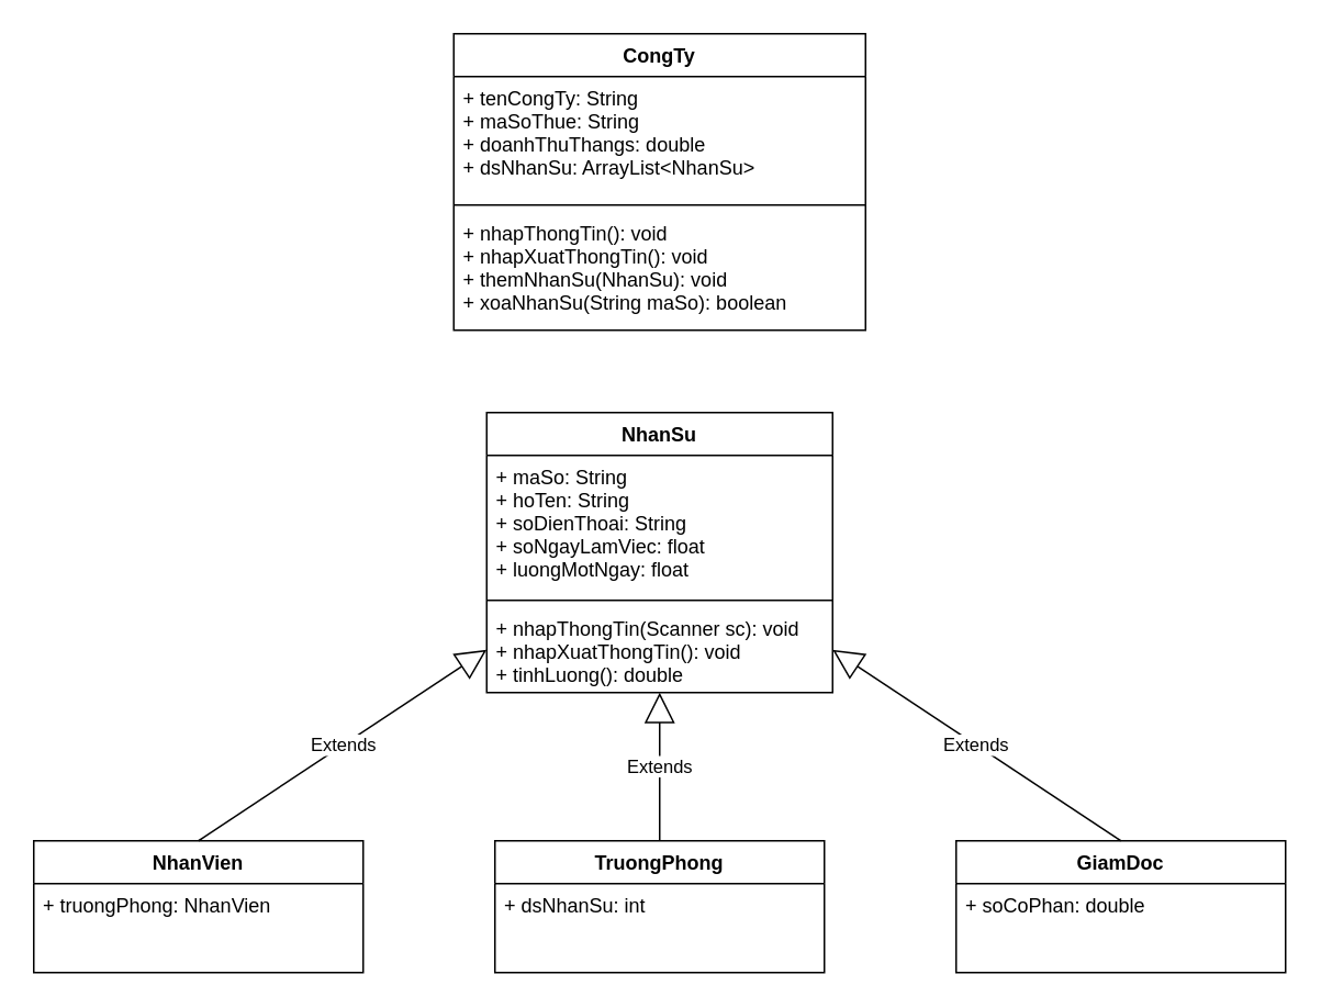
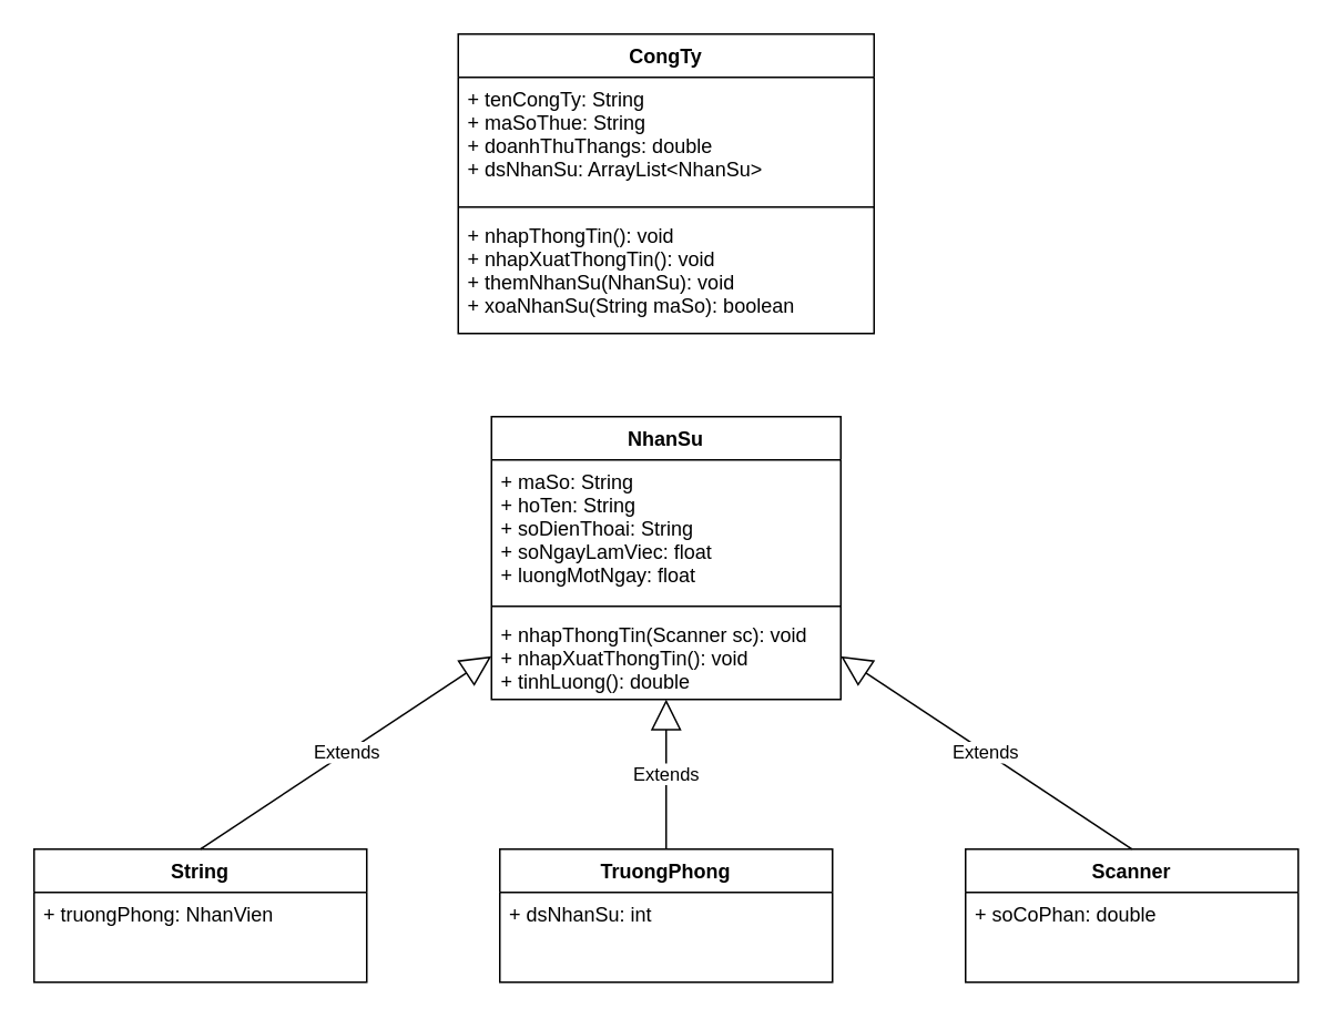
- <mxCell id="4" value="NhanVien" style="swimlane;fontStyle=1;align=center;verticalAlign=top;childLayout=stackLayout;horizontal=1;startSize=26;horizontalStack=0;resizeParent=1;resizeParentMax=0;resizeLast=0;collapsible=1;marginBottom=0;" parent="1" vertex="1"><mxGeometry x="20" y="510" width="200" height="80" as="geometry" /></mxCell>
+ <mxCell id="4" value="String" style="swimlane;fontStyle=1;align=center;verticalAlign=top;childLayout=stackLayout;horizontal=1;startSize=26;horizontalStack=0;resizeParent=1;resizeParentMax=0;resizeLast=0;collapsible=1;marginBottom=0;" parent="1" vertex="1"><mxGeometry x="20" y="510" width="200" height="80" as="geometry" /></mxCell>
- <mxCell id="2" value="GiamDoc" style="swimlane;fontStyle=1;align=center;verticalAlign=top;childLayout=stackLayout;horizontal=1;startSize=26;horizontalStack=0;resizeParent=1;resizeParentMax=0;resizeLast=0;collapsible=1;marginBottom=0;" parent="1" vertex="1"><mxGeometry x="580" y="510" width="200" height="80" as="geometry" /></mxCell>
+ <mxCell id="2" value="Scanner" style="swimlane;fontStyle=1;align=center;verticalAlign=top;childLayout=stackLayout;horizontal=1;startSize=26;horizontalStack=0;resizeParent=1;resizeParentMax=0;resizeLast=0;collapsible=1;marginBottom=0;" parent="1" vertex="1"><mxGeometry x="580" y="510" width="200" height="80" as="geometry" /></mxCell>
